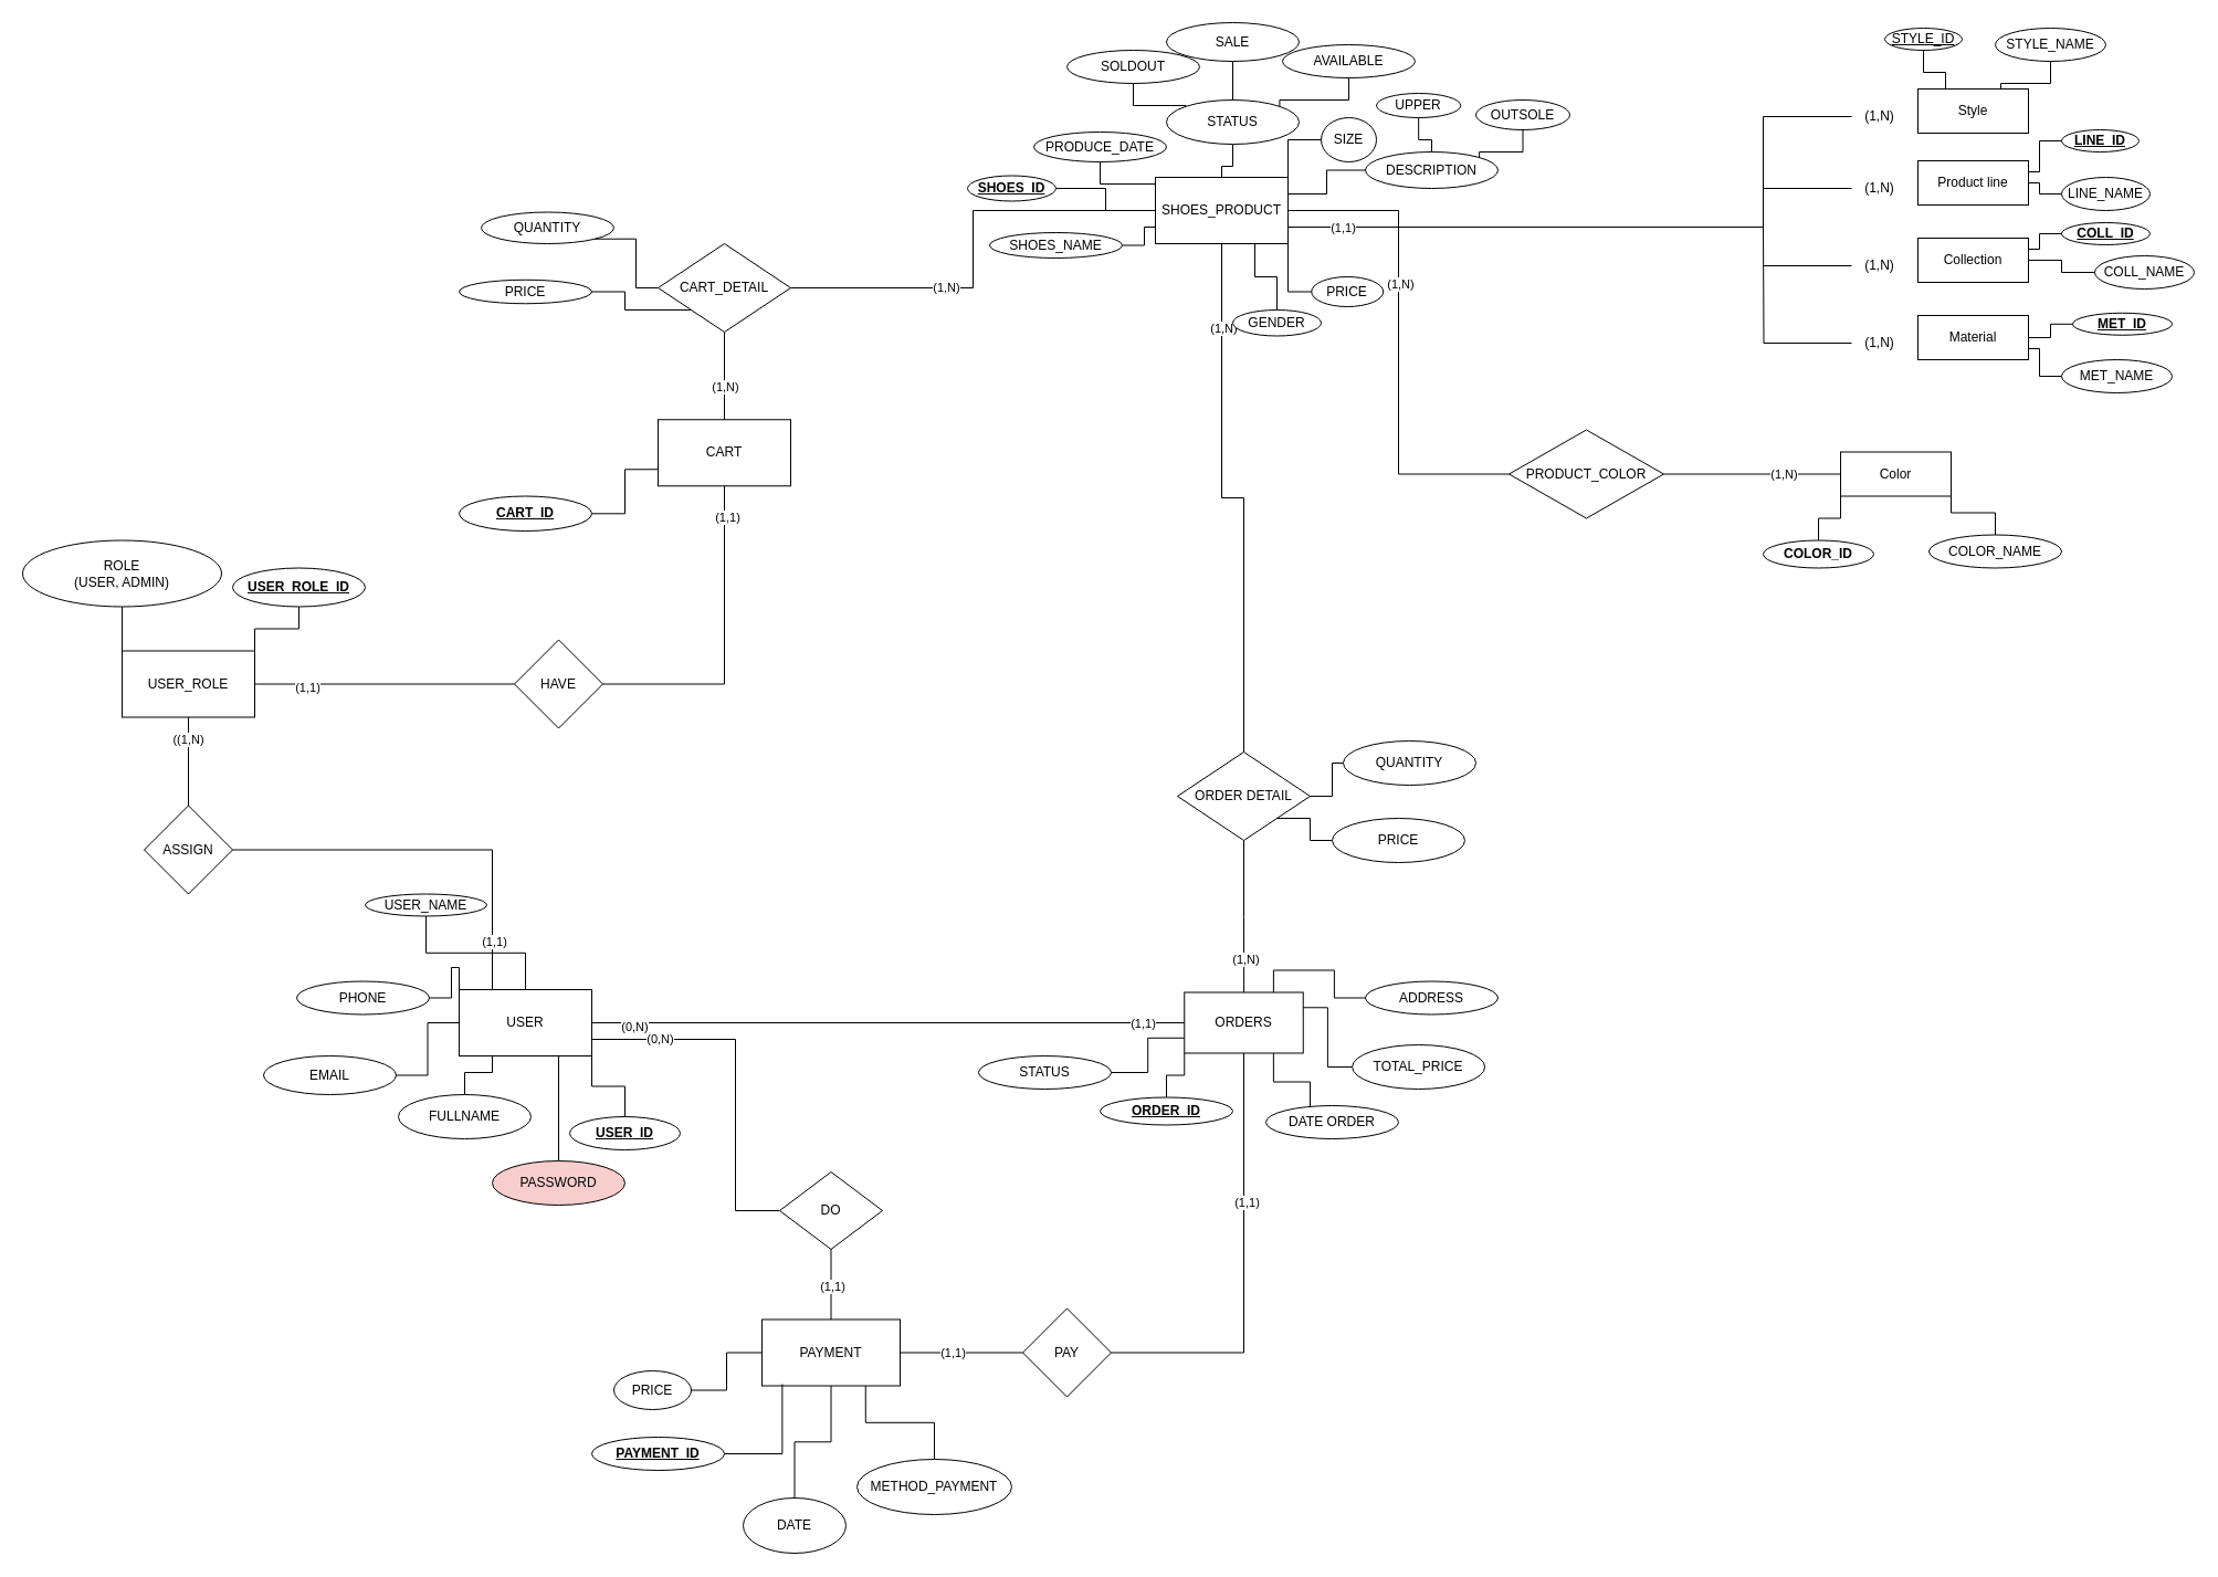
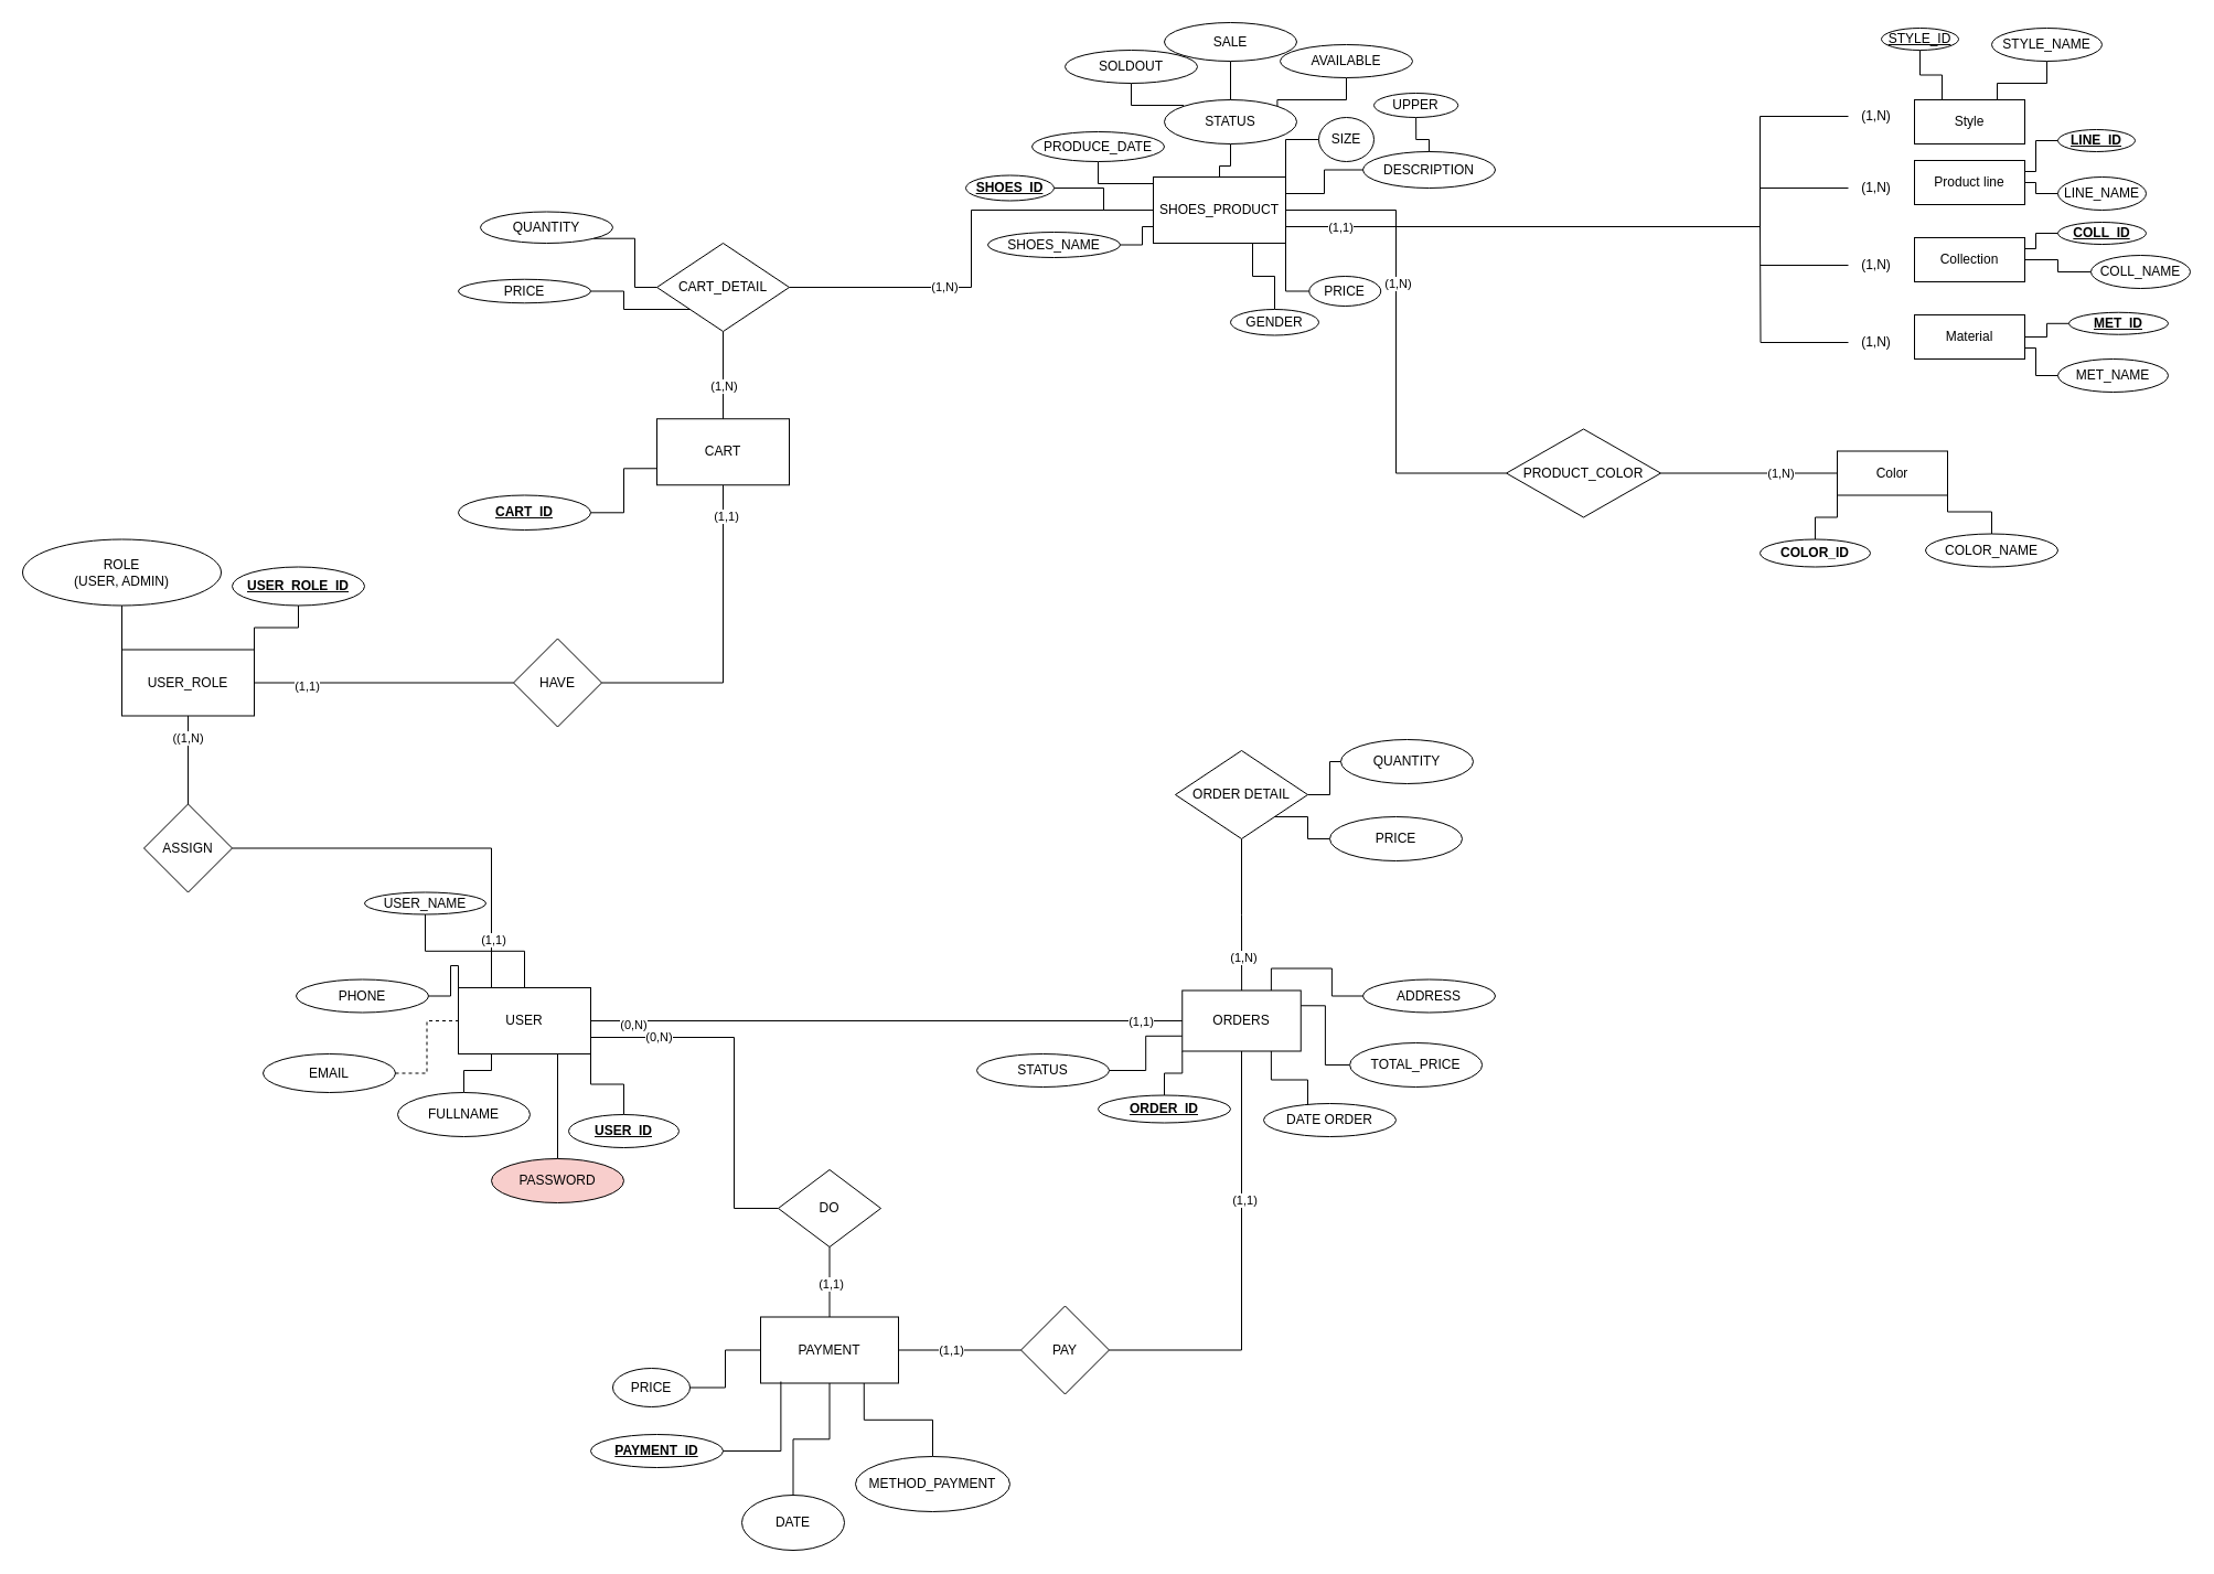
- <mxCell id="92" value="Style" style="whiteSpace=wrap;html=1;align=center;" vertex="1" parent="1"><mxGeometry x="1735" y="80" width="100" height="40" as="geometry" /></mxCell>
+ <mxCell id="92" value="Style" style="whiteSpace=wrap;html=1;align=center;" vertex="1" parent="1"><mxGeometry x="1735" y="90" width="100" height="40" as="geometry" /></mxCell>
- <mxCell id="70" value="OUTSOLE" style="ellipse;whiteSpace=wrap;html=1;" parent="1" vertex="1"><mxGeometry x="1335" y="90" width="85" height="27" as="geometry" /></mxCell>
- <mxCell id="69" style="edgeStyle=orthogonalEdgeStyle;rounded=0;orthogonalLoop=1;jettySize=auto;html=1;entryX=1;entryY=0;entryDx=0;entryDy=0;endArrow=none;startFill=0;" edge="1" parent="1" source="70" target="49"><mxGeometry relative="1" as="geometry" /></mxCell>
- <mxCell id="39" style="edgeStyle=orthogonalEdgeStyle;rounded=0;orthogonalLoop=1;jettySize=auto;html=1;entryX=0.5;entryY=0;entryDx=0;entryDy=0;endArrow=none;startFill=0;" parent="1" source="43" target="65" edge="1"><mxGeometry relative="1" as="geometry" /></mxCell>
- <mxCell id="40" value="(1,N)" style="edgeLabel;html=1;align=center;verticalAlign=middle;resizable=0;points=[];" parent="39" vertex="1" connectable="0"><mxGeometry x="-0.683" y="1" relative="1" as="geometry"><mxPoint as="offset" /></mxGeometry></mxCell>
- <mxCell id="13" style="edgeStyle=orthogonalEdgeStyle;rounded=0;orthogonalLoop=1;jettySize=auto;html=1;entryX=0;entryY=0.5;entryDx=0;entryDy=0;endArrow=none;endFill=0;" parent="1" source="14" target="6" edge="1"><mxGeometry relative="1" as="geometry" /></mxCell>
+ <mxCell id="13" style="edgeStyle=orthogonalEdgeStyle;rounded=0;orthogonalLoop=1;jettySize=auto;html=1;entryX=0;entryY=0.5;entryDx=0;entryDy=0;endArrow=none;endFill=0;dashed=1;" parent="1" source="14" target="6" edge="1"><mxGeometry relative="1" as="geometry" /></mxCell>
